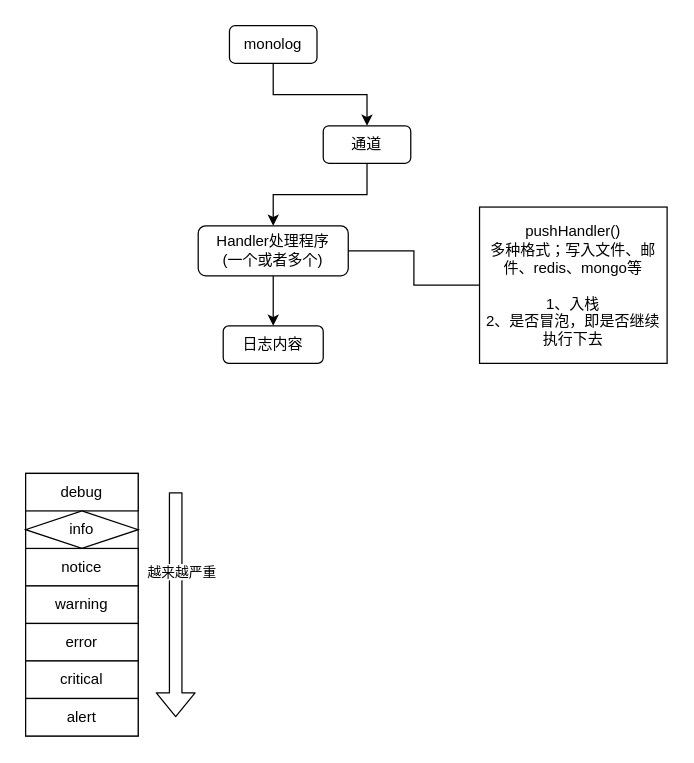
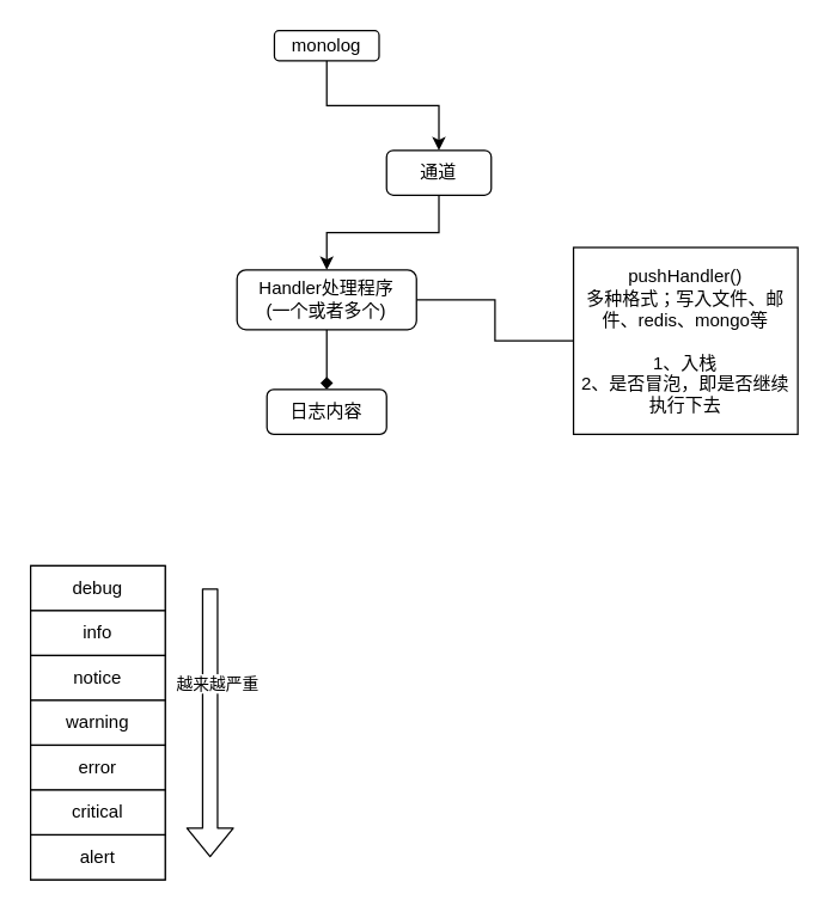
- <mxCell id="3" value="monolog" style="rounded=1;whiteSpace=wrap;html=1;" parent="1" vertex="1"><mxGeometry x="183" y="20" width="70" height="30" as="geometry" /></mxCell>
+ <mxCell id="3" value="monolog" style="rounded=1;whiteSpace=wrap;html=1;" parent="1" vertex="1"><mxGeometry x="183" y="20" width="70" height="20" as="geometry" /></mxCell>
- <mxCell id="5" style="edgeStyle=orthogonalEdgeStyle;rounded=0;orthogonalLoop=1;jettySize=auto;html=1;exitX=0.5;exitY=1;exitDx=0;exitDy=0;entryX=0.5;entryY=0;entryDx=0;entryDy=0;" parent="1" source="6" target="7" edge="1"><mxGeometry relative="1" as="geometry" /></mxCell>
+ <mxCell id="5" style="edgeStyle=orthogonalEdgeStyle;rounded=0;orthogonalLoop=1;jettySize=auto;html=1;exitX=0.5;exitY=1;exitDx=0;exitDy=0;entryX=0.5;entryY=0;entryDx=0;entryDy=0;endArrow=diamond;" parent="1" source="6" target="7" edge="1"><mxGeometry relative="1" as="geometry" /></mxCell>
- <mxCell id="14" value="info" style="rhombus;whiteSpace=wrap;html=1;" vertex="1" parent="1"><mxGeometry x="20" y="408" width="90" height="30" as="geometry" /></mxCell>
+ <mxCell id="14" value="info" style="rounded=0;whiteSpace=wrap;html=1;" vertex="1" parent="1"><mxGeometry x="20" y="408" width="90" height="30" as="geometry" /></mxCell>
